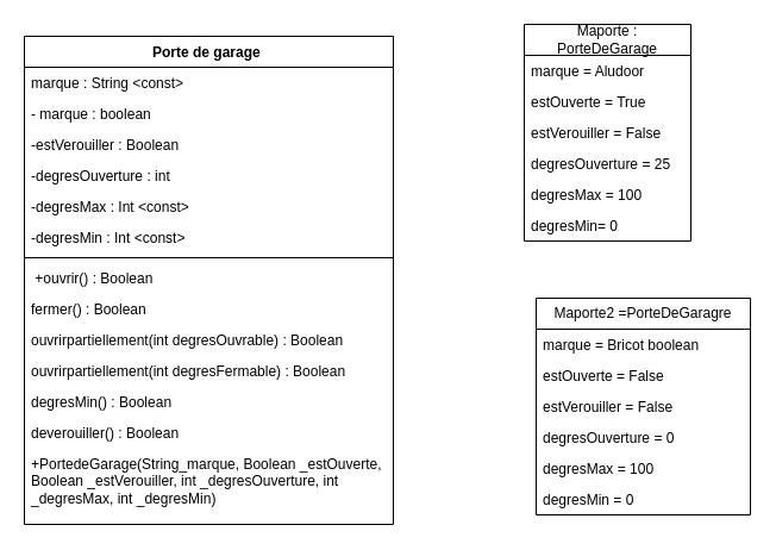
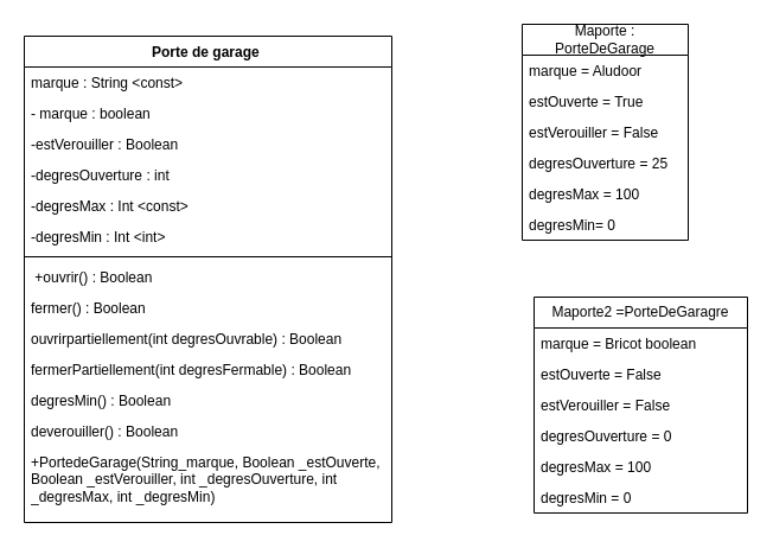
- <mxCell id="8" value="-degresMin : Int &amp;lt;const&amp;gt;" style="text;strokeColor=none;fillColor=none;align=left;verticalAlign=top;spacingLeft=4;spacingRight=4;overflow=hidden;rotatable=0;points=[[0,0.5],[1,0.5]];portConstraint=eastwest;whiteSpace=wrap;html=1;" vertex="1" parent="2"><mxGeometry y="156" width="310" height="26" as="geometry" /></mxCell>
+ <mxCell id="8" value="-degresMin : Int &amp;lt;int&amp;gt;" style="text;strokeColor=none;fillColor=none;align=left;verticalAlign=top;spacingLeft=4;spacingRight=4;overflow=hidden;rotatable=0;points=[[0,0.5],[1,0.5]];portConstraint=eastwest;whiteSpace=wrap;html=1;" vertex="1" parent="2"><mxGeometry y="156" width="310" height="26" as="geometry" /></mxCell>
- <mxCell id="13" value="ouvrirpartiellement(int degresFermable) : Boolean&amp;nbsp;" style="text;strokeColor=none;fillColor=none;align=left;verticalAlign=top;spacingLeft=4;spacingRight=4;overflow=hidden;rotatable=0;points=[[0,0.5],[1,0.5]];portConstraint=eastwest;whiteSpace=wrap;html=1;" vertex="1" parent="2"><mxGeometry y="268" width="310" height="26" as="geometry" /></mxCell>
+ <mxCell id="13" value="fermerPartiellement(int degresFermable) : Boolean&amp;nbsp;" style="text;strokeColor=none;fillColor=none;align=left;verticalAlign=top;spacingLeft=4;spacingRight=4;overflow=hidden;rotatable=0;points=[[0,0.5],[1,0.5]];portConstraint=eastwest;whiteSpace=wrap;html=1;" vertex="1" parent="2"><mxGeometry y="268" width="310" height="26" as="geometry" /></mxCell>
